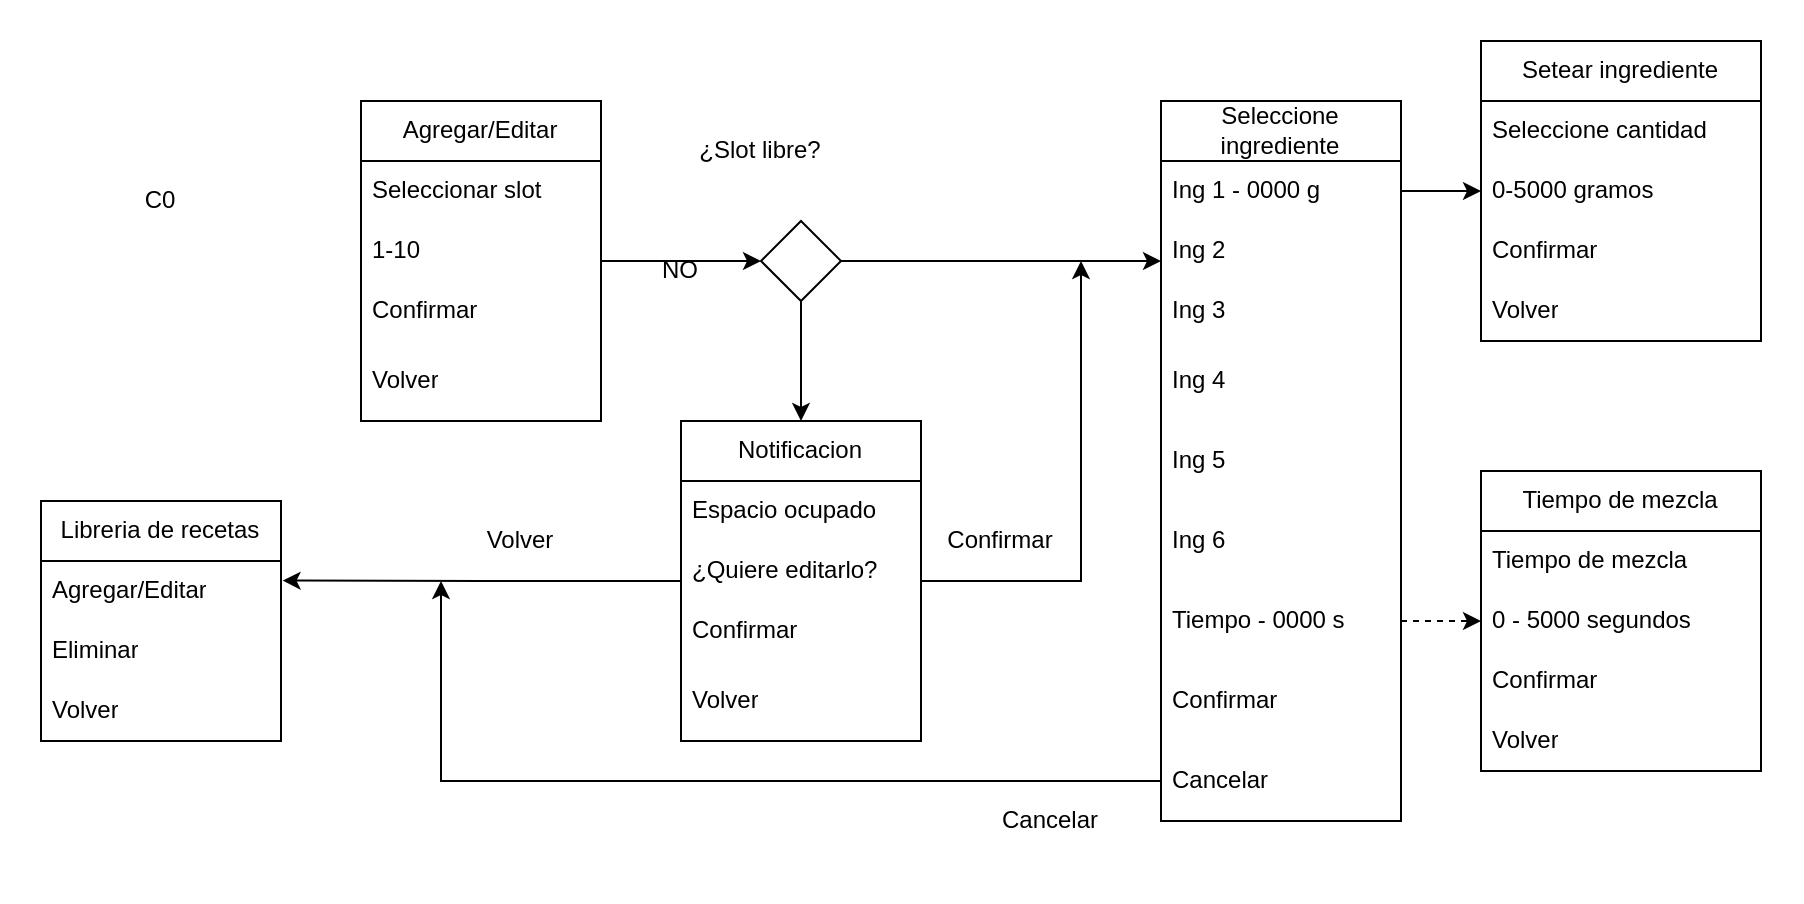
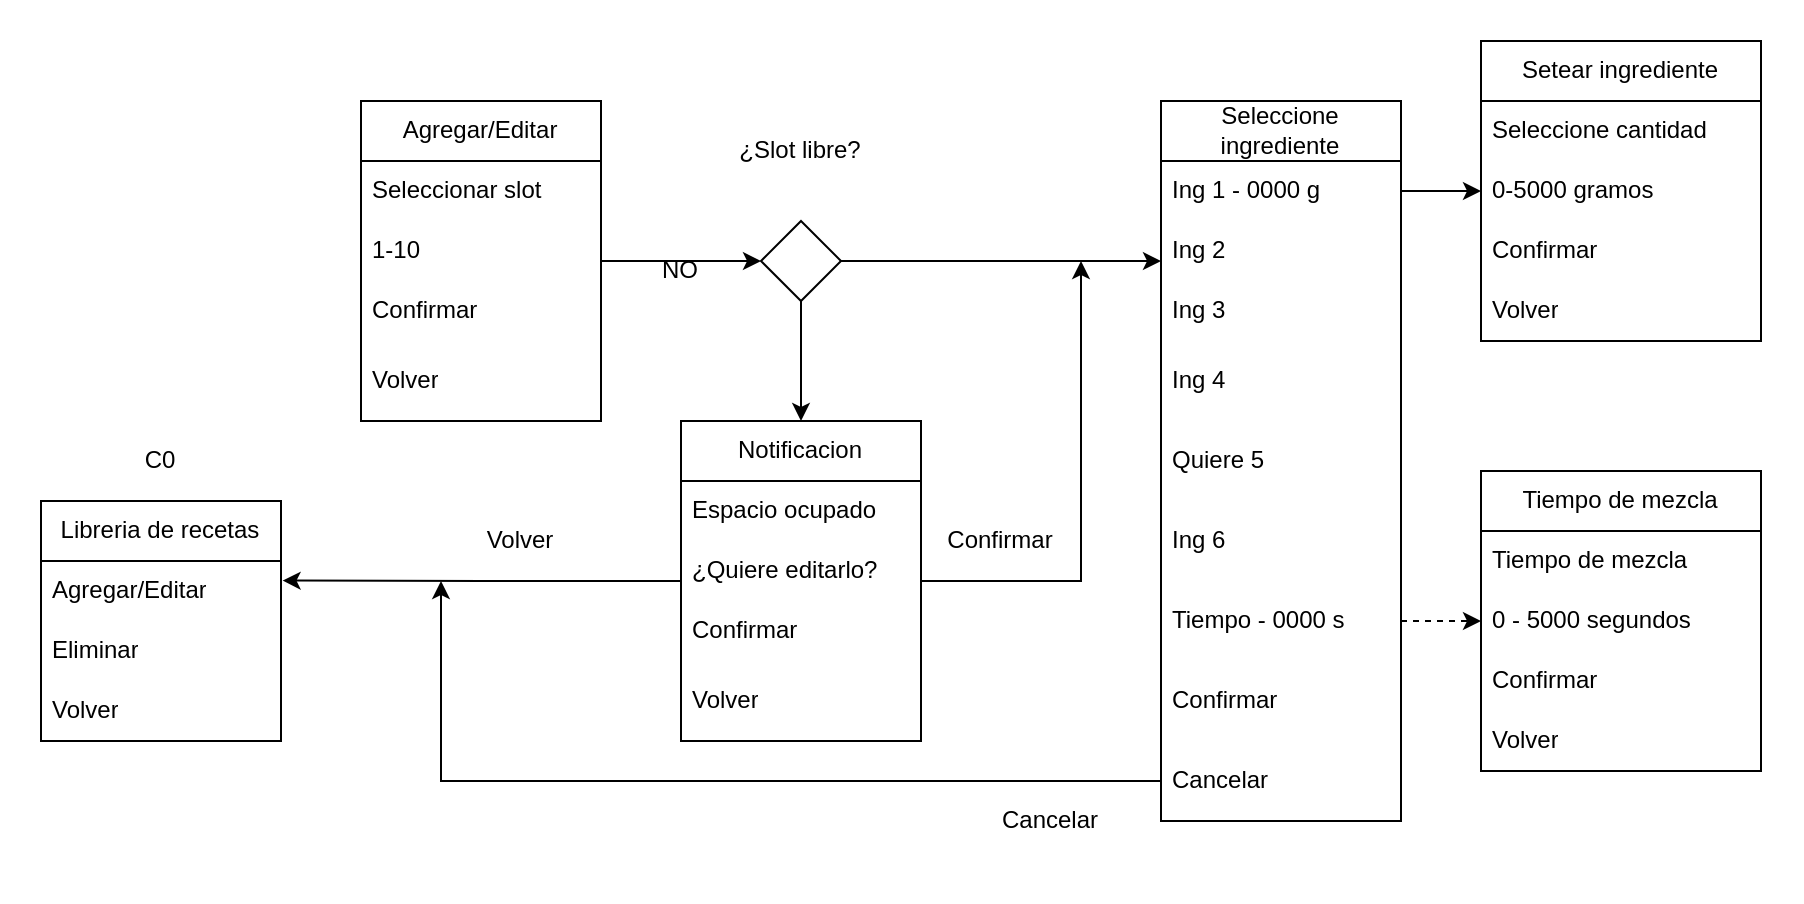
- <mxCell id="27" value="¿Slot libre?" style="text;html=1;strokeColor=none;fillColor=none;align=center;verticalAlign=middle;whiteSpace=wrap;rounded=0;" vertex="1" parent="1"><mxGeometry x="325" y="60" width="110" height="30" as="geometry" /></mxCell>
+ <mxCell id="27" value="¿Slot libre?" style="text;html=1;strokeColor=none;fillColor=none;align=center;verticalAlign=middle;whiteSpace=wrap;rounded=0;" vertex="1" parent="1"><mxGeometry x="345" y="60" width="110" height="30" as="geometry" /></mxCell>
- <mxCell id="6" value="C0" style="text;html=1;strokeColor=none;fillColor=none;align=center;verticalAlign=middle;whiteSpace=wrap;rounded=0;" vertex="1" parent="1"><mxGeometry x="60" y="80" width="40" height="40" as="geometry" /></mxCell>
+ <mxCell id="6" value="C0" style="text;html=1;strokeColor=none;fillColor=none;align=center;verticalAlign=middle;whiteSpace=wrap;rounded=0;" vertex="1" parent="1"><mxGeometry x="60" y="210" width="40" height="40" as="geometry" /></mxCell>
- <mxCell id="19" value="Ing 5" style="text;strokeColor=none;fillColor=none;align=left;verticalAlign=middle;spacingLeft=4;spacingRight=4;overflow=hidden;points=[[0,0.5],[1,0.5]];portConstraint=eastwest;rotatable=0;whiteSpace=wrap;html=1;" vertex="1" parent="14"><mxGeometry y="160" width="120" height="40" as="geometry" /></mxCell>
+ <mxCell id="19" value="Quiere 5" style="text;strokeColor=none;fillColor=none;align=left;verticalAlign=middle;spacingLeft=4;spacingRight=4;overflow=hidden;points=[[0,0.5],[1,0.5]];portConstraint=eastwest;rotatable=0;whiteSpace=wrap;html=1;" vertex="1" parent="14"><mxGeometry y="160" width="120" height="40" as="geometry" /></mxCell>
